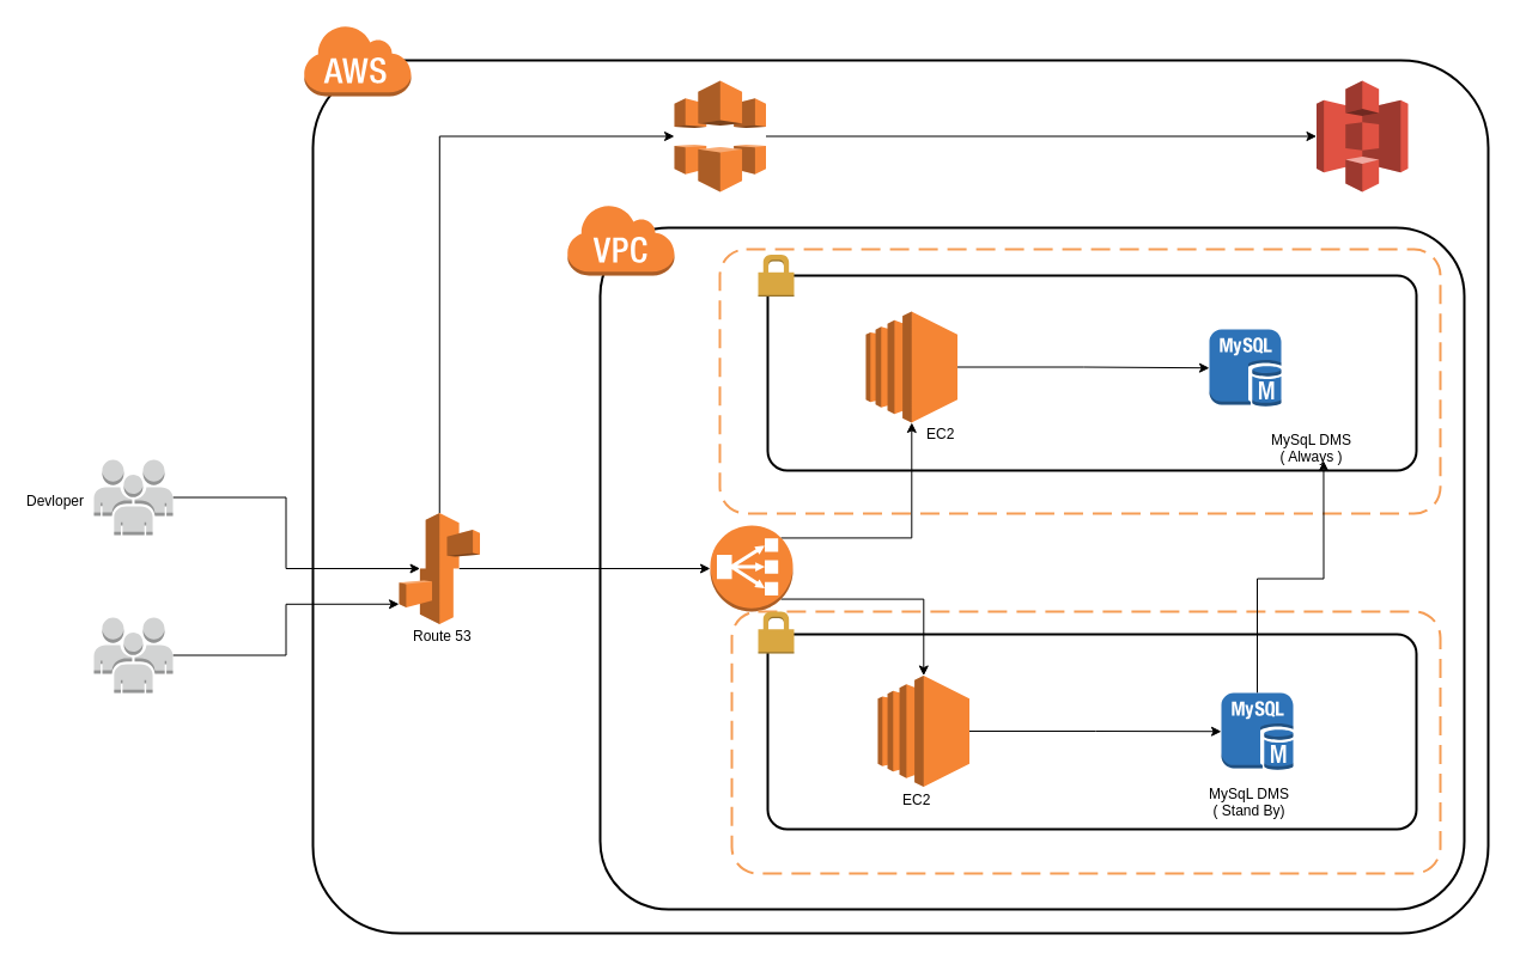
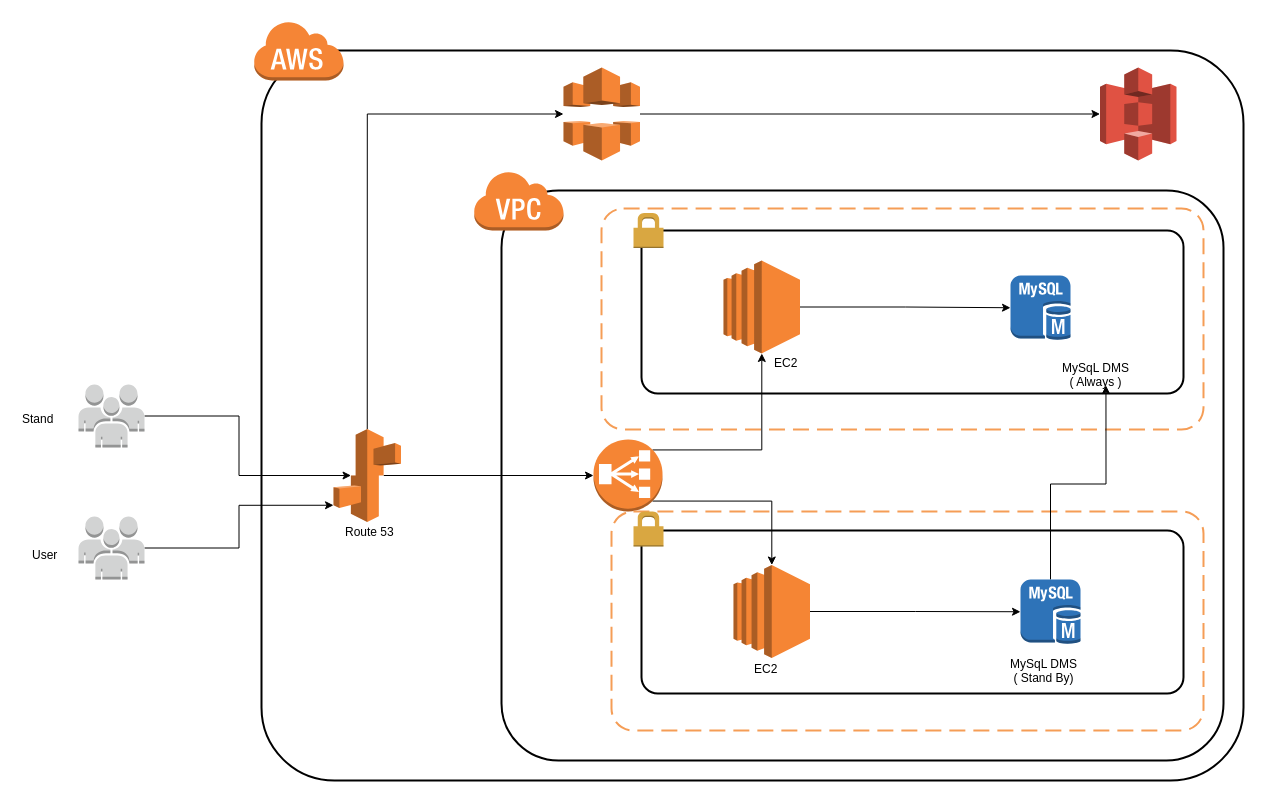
- <mxCell id="32" value="Devloper" style="text;html=1;resizable=0;points=[];autosize=1;align=left;verticalAlign=top;spacingTop=-4;" parent="1" vertex="1"><mxGeometry y="409" width="60" height="20" as="geometry" x="20" /></mxCell>
+ <mxCell id="32" value="Stand" style="text;html=1;resizable=0;points=[];autosize=1;align=left;verticalAlign=top;spacingTop=-4;" parent="1" vertex="1"><mxGeometry y="409" width="60" height="20" as="geometry" x="20" /></mxCell>
+ <mxCell id="33" value="User" style="text;html=1;resizable=0;points=[];autosize=1;align=left;verticalAlign=top;spacingTop=-4;" parent="1" vertex="1"><mxGeometry x="30" y="544.5" width="40" height="20" as="geometry" /></mxCell>
